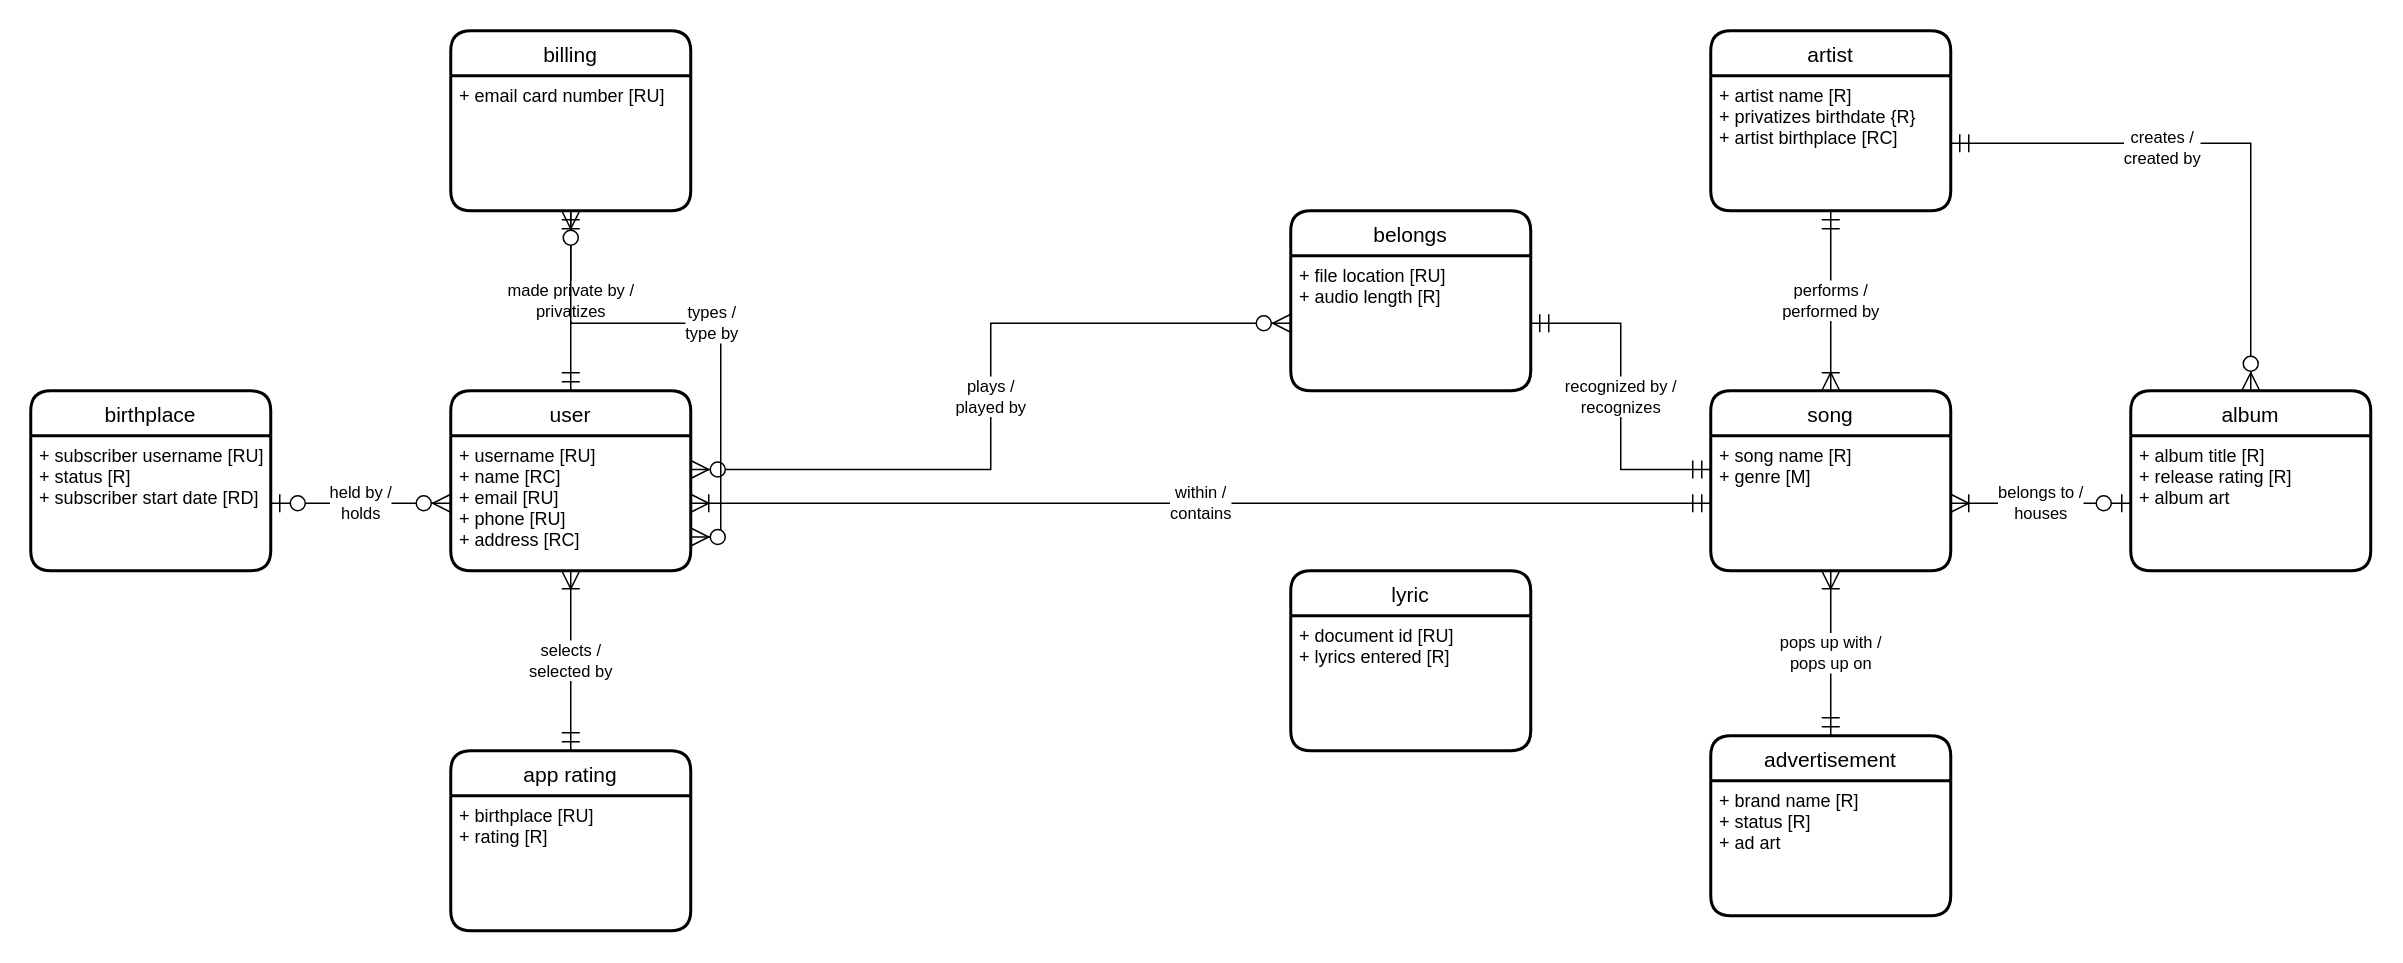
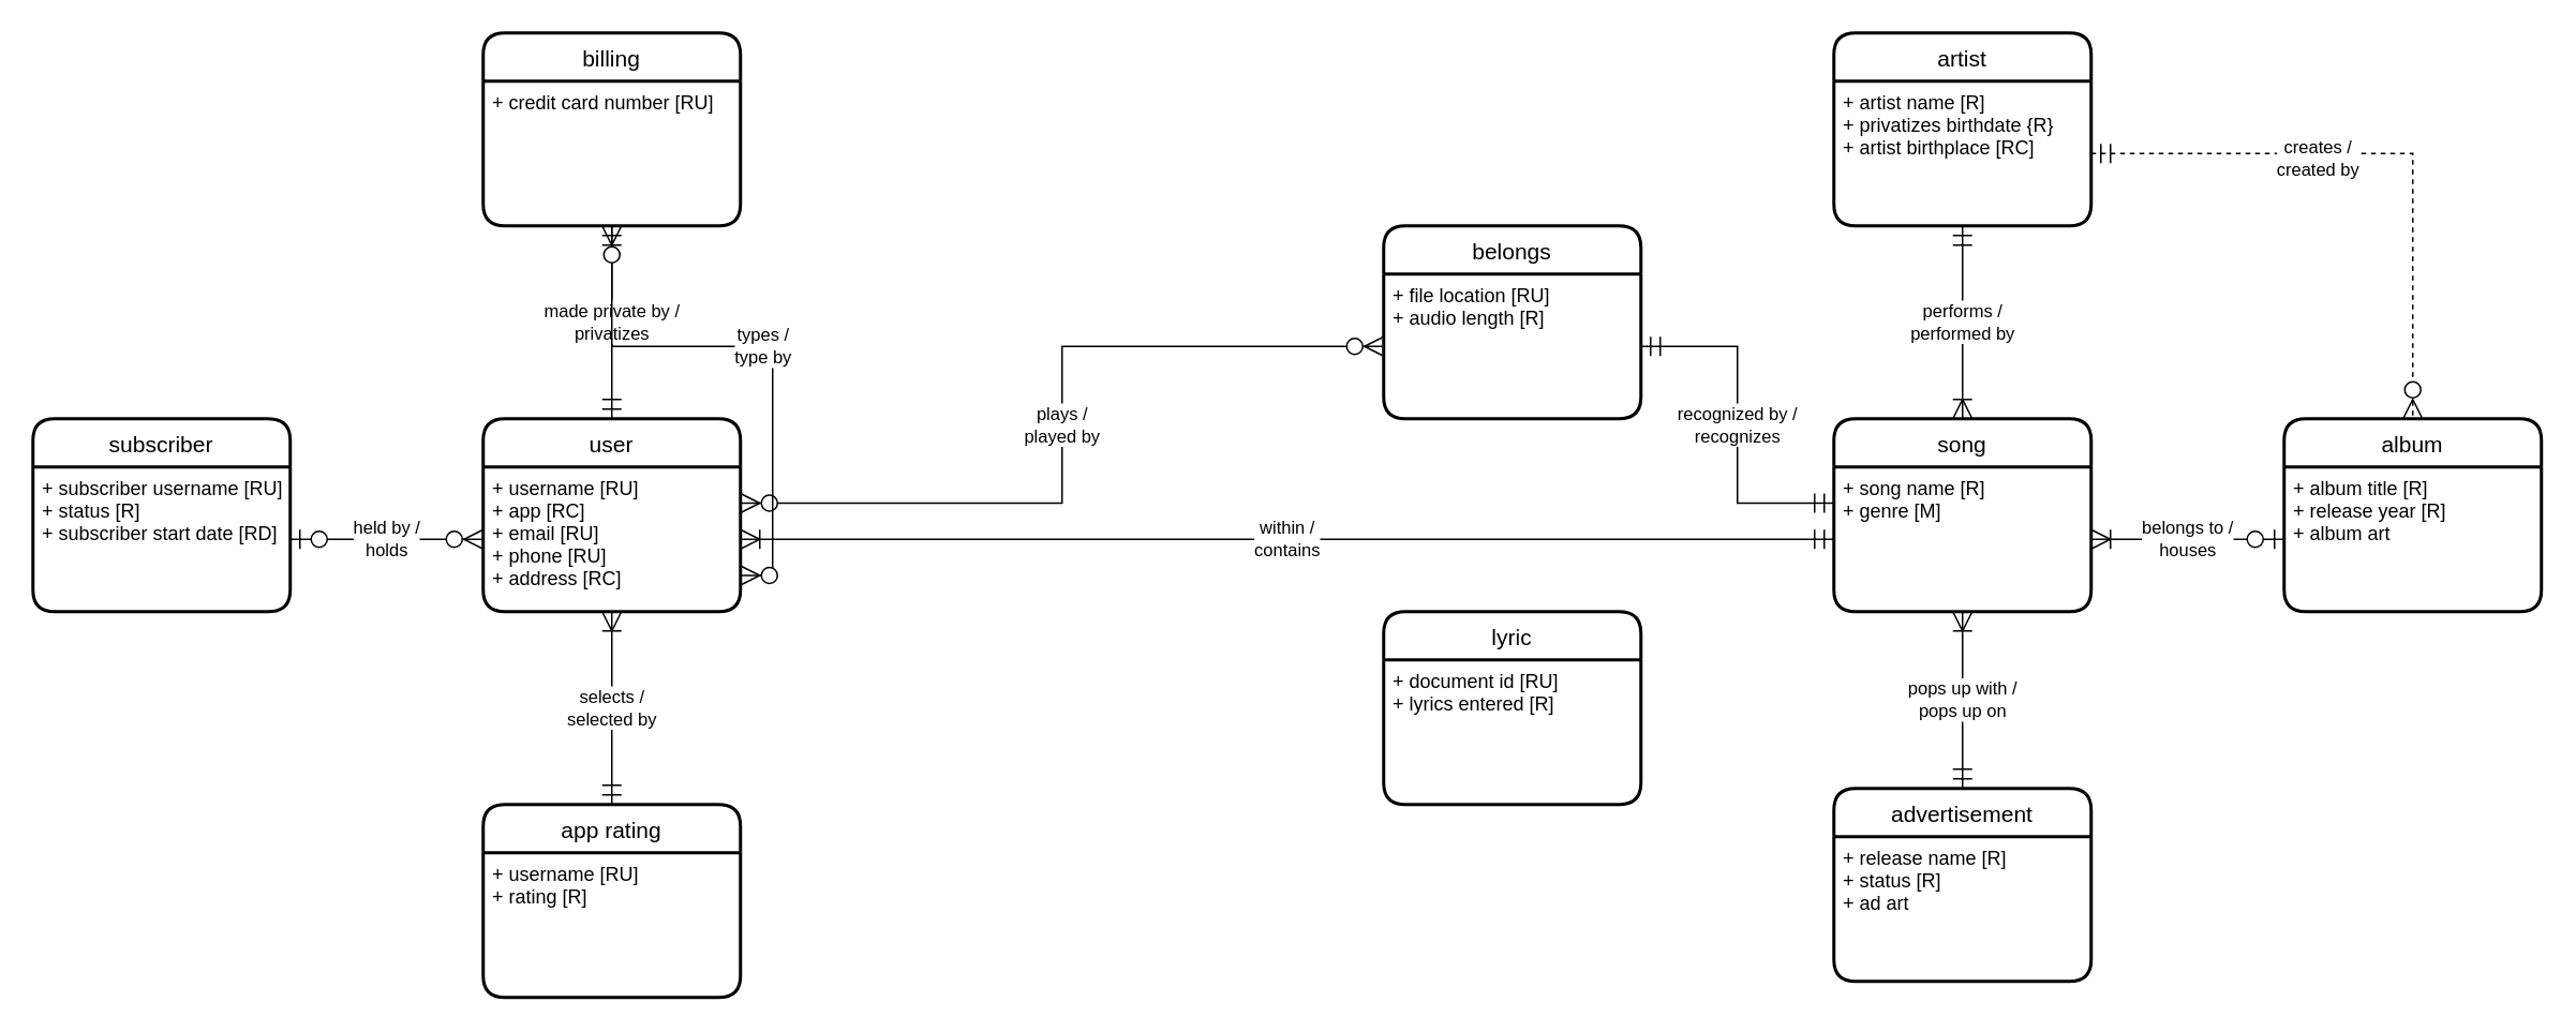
- <mxCell id="15" value="+ email card number [RU]" style="align=left;strokeColor=none;fillColor=none;spacingLeft=4;fontSize=12;verticalAlign=top;resizable=0;rotatable=0;part=1;" vertex="1" parent="14"><mxGeometry y="30" width="160" height="90" as="geometry" /></mxCell>
+ <mxCell id="15" value="+ credit card number [RU]" style="align=left;strokeColor=none;fillColor=none;spacingLeft=4;fontSize=12;verticalAlign=top;resizable=0;rotatable=0;part=1;" vertex="1" parent="14"><mxGeometry y="30" width="160" height="90" as="geometry" /></mxCell>
- <mxCell id="28" style="edgeStyle=orthogonalEdgeStyle;rounded=0;orthogonalLoop=1;jettySize=auto;html=1;entryX=0.5;entryY=0;entryDx=0;entryDy=0;startArrow=ERmandOne;startFill=0;startSize=10;endArrow=ERzeroToMany;endFill=1;endSize=10;" edge="1" parent="1" source="13" target="21"><mxGeometry relative="1" as="geometry" /></mxCell>
+ <mxCell id="28" style="edgeStyle=orthogonalEdgeStyle;rounded=0;orthogonalLoop=1;jettySize=auto;html=1;entryX=0.5;entryY=0;entryDx=0;entryDy=0;startArrow=ERmandOne;startFill=0;startSize=10;endArrow=ERzeroToMany;endFill=1;endSize=10;dashed=1;" edge="1" parent="1" source="13" target="21"><mxGeometry relative="1" as="geometry" /></mxCell>
- <mxCell id="23" value="birthplace" style="swimlane;childLayout=stackLayout;horizontal=1;startSize=30;horizontalStack=0;rounded=1;fontSize=14;fontStyle=0;strokeWidth=2;resizeParent=0;resizeLast=1;shadow=0;dashed=0;align=center;" vertex="1" parent="1"><mxGeometry x="20" y="260" width="160" height="120" as="geometry" /></mxCell>
+ <mxCell id="23" value="subscriber" style="swimlane;childLayout=stackLayout;horizontal=1;startSize=30;horizontalStack=0;rounded=1;fontSize=14;fontStyle=0;strokeWidth=2;resizeParent=0;resizeLast=1;shadow=0;dashed=0;align=center;" vertex="1" parent="1"><mxGeometry x="20" y="260" width="160" height="120" as="geometry" /></mxCell>
- <mxCell id="6" value="+ username [RU]&#10;+ name [RC]&#10;+ email [RU]&#10;+ phone [RU]&#10;+ address [RC]" style="align=left;strokeColor=none;fillColor=none;spacingLeft=4;fontSize=12;verticalAlign=top;resizable=0;rotatable=0;part=1;" vertex="1" parent="5"><mxGeometry y="30" width="160" height="90" as="geometry" /></mxCell>
+ <mxCell id="6" value="+ username [RU]&#10;+ app [RC]&#10;+ email [RU]&#10;+ phone [RU]&#10;+ address [RC]" style="align=left;strokeColor=none;fillColor=none;spacingLeft=4;fontSize=12;verticalAlign=top;resizable=0;rotatable=0;part=1;" vertex="1" parent="5"><mxGeometry y="30" width="160" height="90" as="geometry" /></mxCell>
- <mxCell id="22" value="+ album title [R]&#10;+ release rating [R]&#10;+ album art" style="align=left;strokeColor=none;fillColor=none;spacingLeft=4;fontSize=12;verticalAlign=top;resizable=0;rotatable=0;part=1;" vertex="1" parent="21"><mxGeometry y="30" width="160" height="90" as="geometry" /></mxCell>
+ <mxCell id="22" value="+ album title [R]&#10;+ release year [R]&#10;+ album art" style="align=left;strokeColor=none;fillColor=none;spacingLeft=4;fontSize=12;verticalAlign=top;resizable=0;rotatable=0;part=1;" vertex="1" parent="21"><mxGeometry y="30" width="160" height="90" as="geometry" /></mxCell>
- <mxCell id="11" value="+ brand name [R]&#10;+ status [R]&#10;+ ad art" style="align=left;strokeColor=none;fillColor=none;spacingLeft=4;fontSize=12;verticalAlign=top;resizable=0;rotatable=0;part=1;" vertex="1" parent="10"><mxGeometry y="30" width="160" height="90" as="geometry" /></mxCell>
+ <mxCell id="11" value="+ release name [R]&#10;+ status [R]&#10;+ ad art" style="align=left;strokeColor=none;fillColor=none;spacingLeft=4;fontSize=12;verticalAlign=top;resizable=0;rotatable=0;part=1;" vertex="1" parent="10"><mxGeometry y="30" width="160" height="90" as="geometry" /></mxCell>
- <mxCell id="8" value="+ birthplace [RU]&#10;+ rating [R]" style="align=left;strokeColor=none;fillColor=none;spacingLeft=4;fontSize=12;verticalAlign=top;resizable=0;rotatable=0;part=1;" vertex="1" parent="7"><mxGeometry y="30" width="160" height="90" as="geometry" /></mxCell>
+ <mxCell id="8" value="+ username [RU]&#10;+ rating [R]" style="align=left;strokeColor=none;fillColor=none;spacingLeft=4;fontSize=12;verticalAlign=top;resizable=0;rotatable=0;part=1;" vertex="1" parent="7"><mxGeometry y="30" width="160" height="90" as="geometry" /></mxCell>
